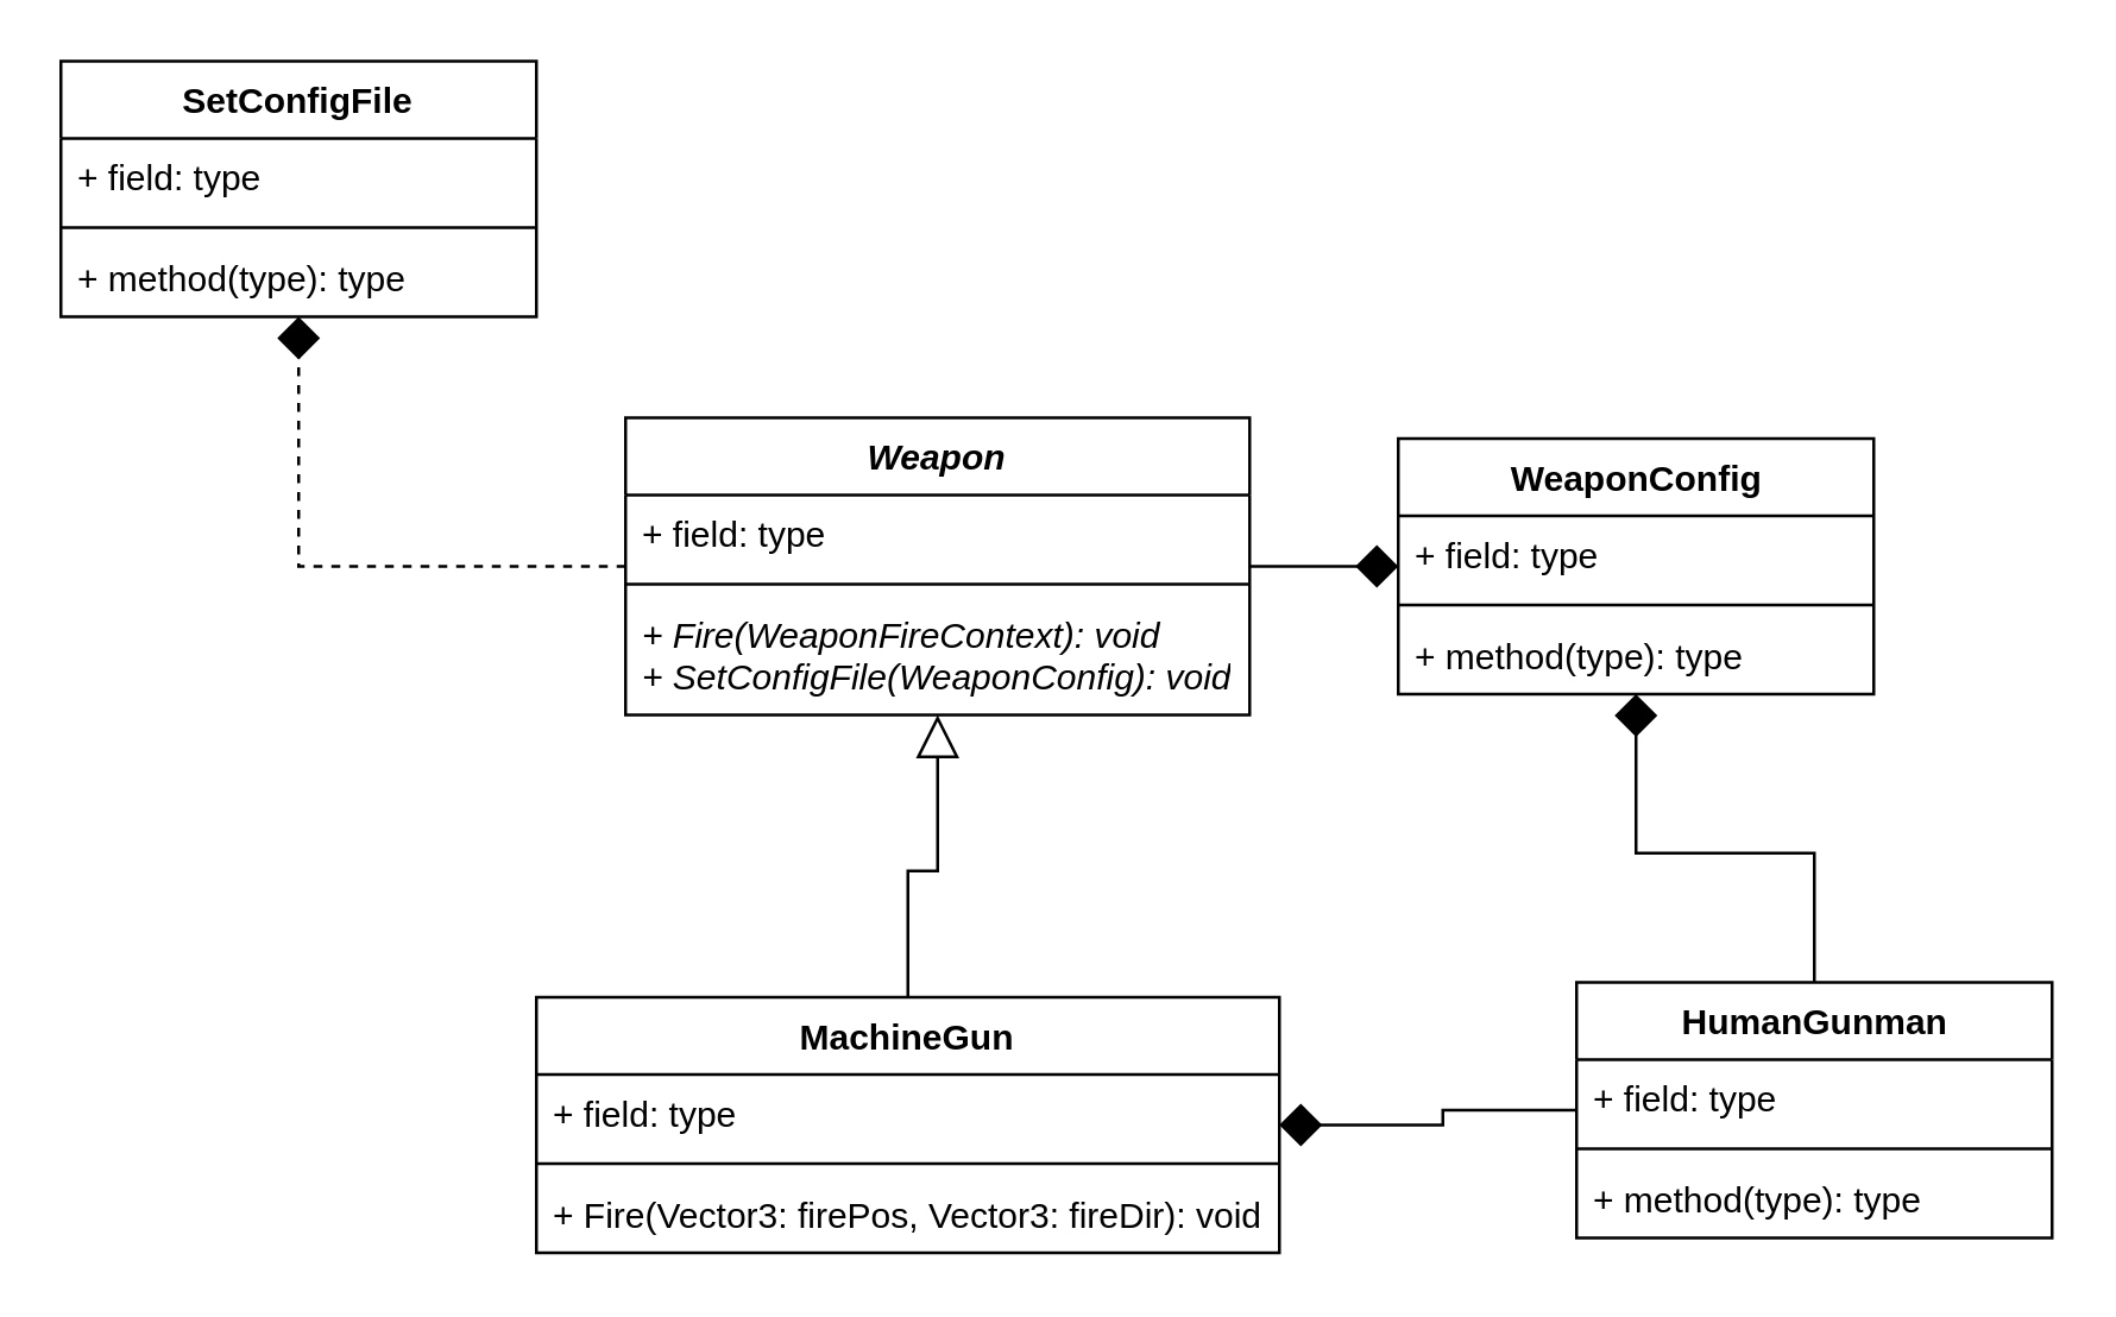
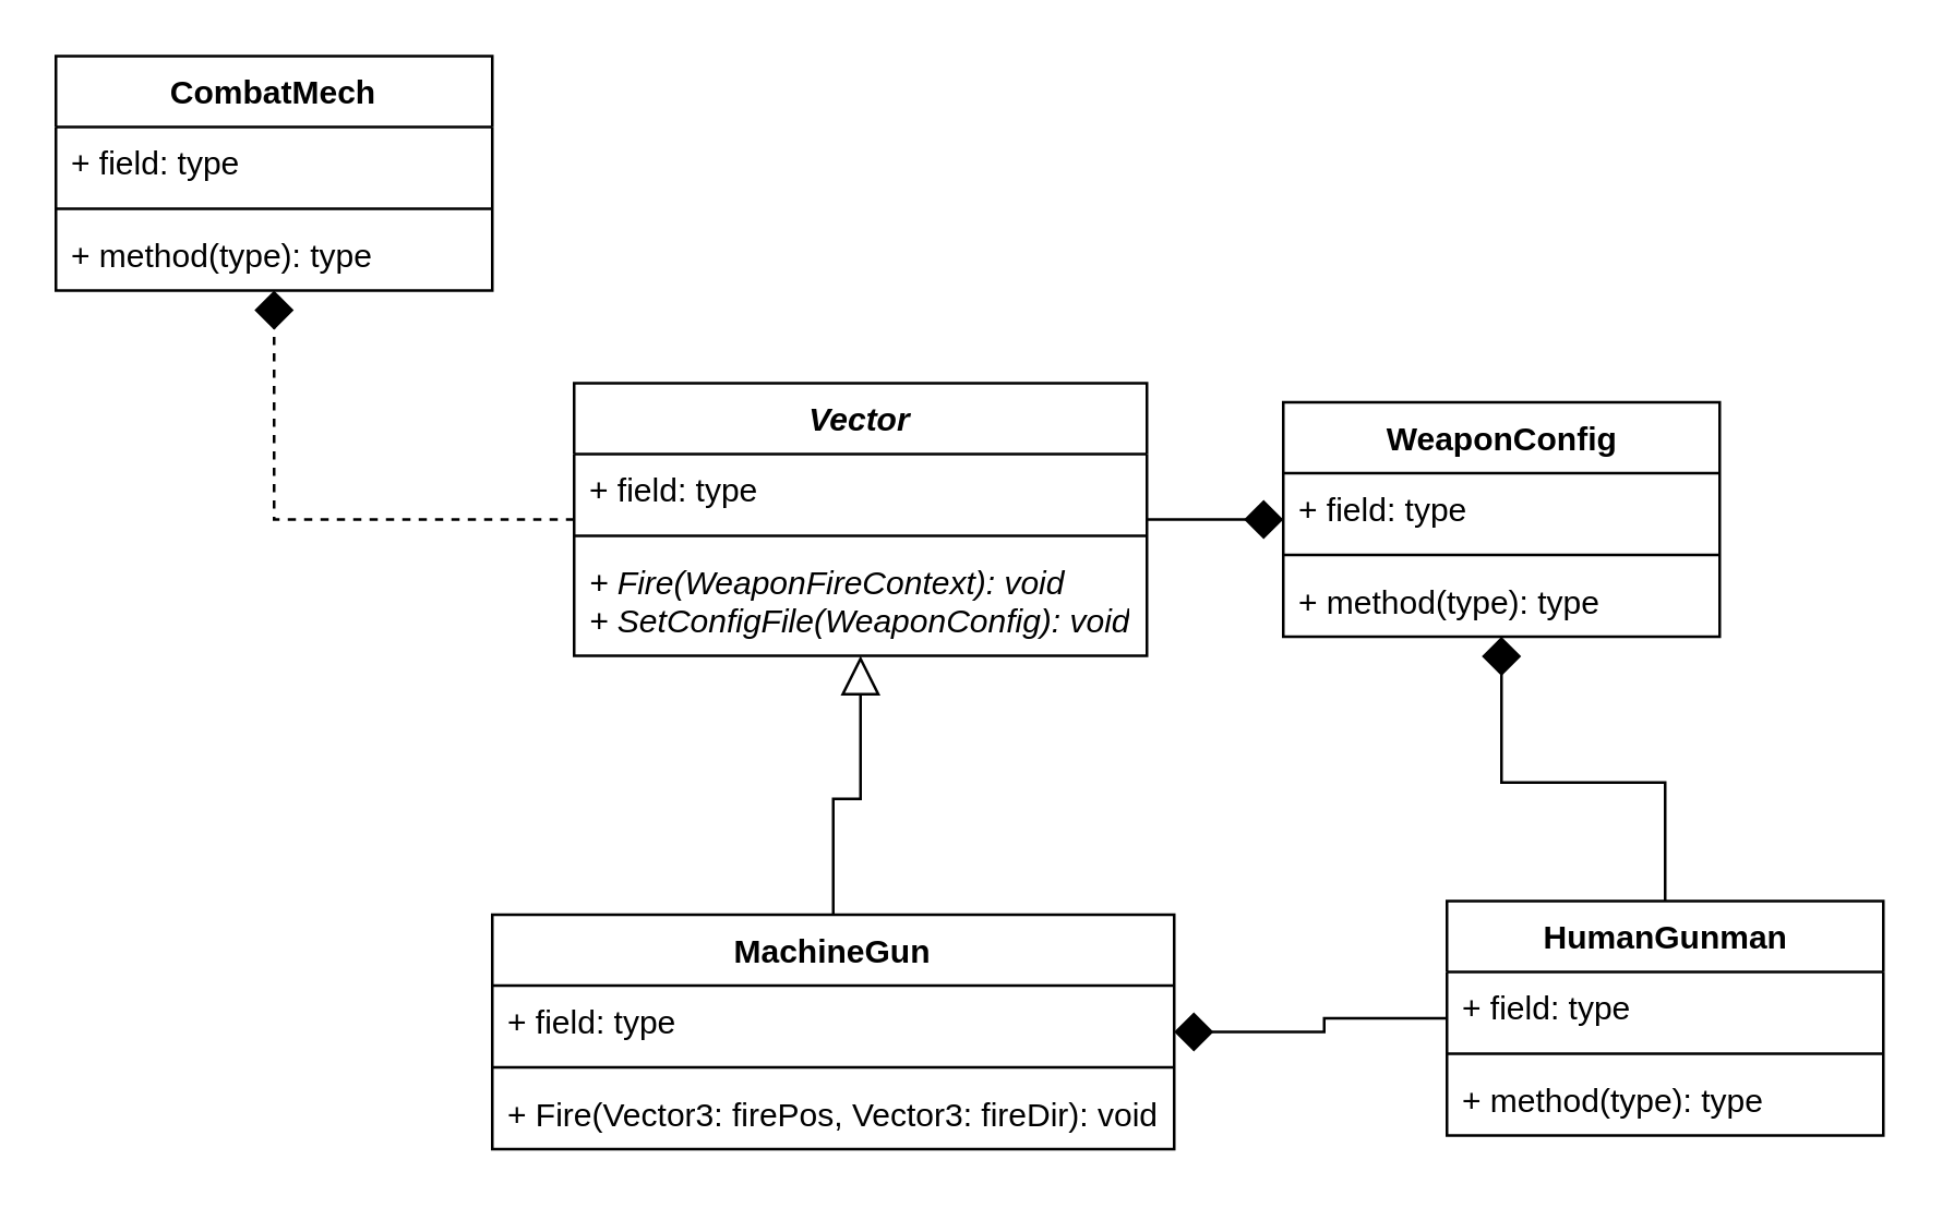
- <mxCell id="2" value="SetConfigFile" parent="1" style="swimlane;fontStyle=1;align=center;verticalAlign=top;childLayout=stackLayout;horizontal=1;startSize=26;horizontalStack=0;resizeParent=1;resizeParentMax=0;resizeLast=0;collapsible=1;marginBottom=0;" vertex="1"><mxGeometry as="geometry" y="20" x="20" height="86" width="160" /></mxCell>
+ <mxCell id="2" value="CombatMech" parent="1" style="swimlane;fontStyle=1;align=center;verticalAlign=top;childLayout=stackLayout;horizontal=1;startSize=26;horizontalStack=0;resizeParent=1;resizeParentMax=0;resizeLast=0;collapsible=1;marginBottom=0;" vertex="1"><mxGeometry as="geometry" y="20" x="20" height="86" width="160" /></mxCell>
- <mxCell id="8" value="Weapon" parent="1" style="swimlane;fontStyle=3;align=center;verticalAlign=top;childLayout=stackLayout;horizontal=1;startSize=26;horizontalStack=0;resizeParent=1;resizeParentMax=0;resizeLast=0;collapsible=1;marginBottom=0;" vertex="1"><mxGeometry as="geometry" y="140" x="210" height="100" width="210" /></mxCell>
+ <mxCell id="8" value="Vector" parent="1" style="swimlane;fontStyle=3;align=center;verticalAlign=top;childLayout=stackLayout;horizontal=1;startSize=26;horizontalStack=0;resizeParent=1;resizeParentMax=0;resizeLast=0;collapsible=1;marginBottom=0;" vertex="1"><mxGeometry as="geometry" y="140" x="210" height="100" width="210" /></mxCell>
